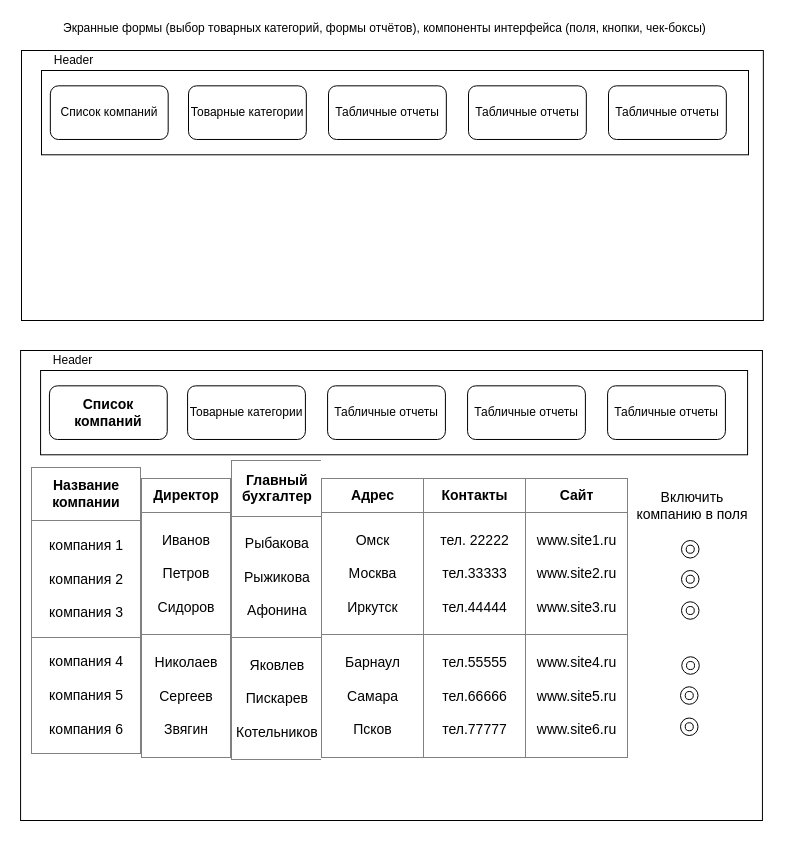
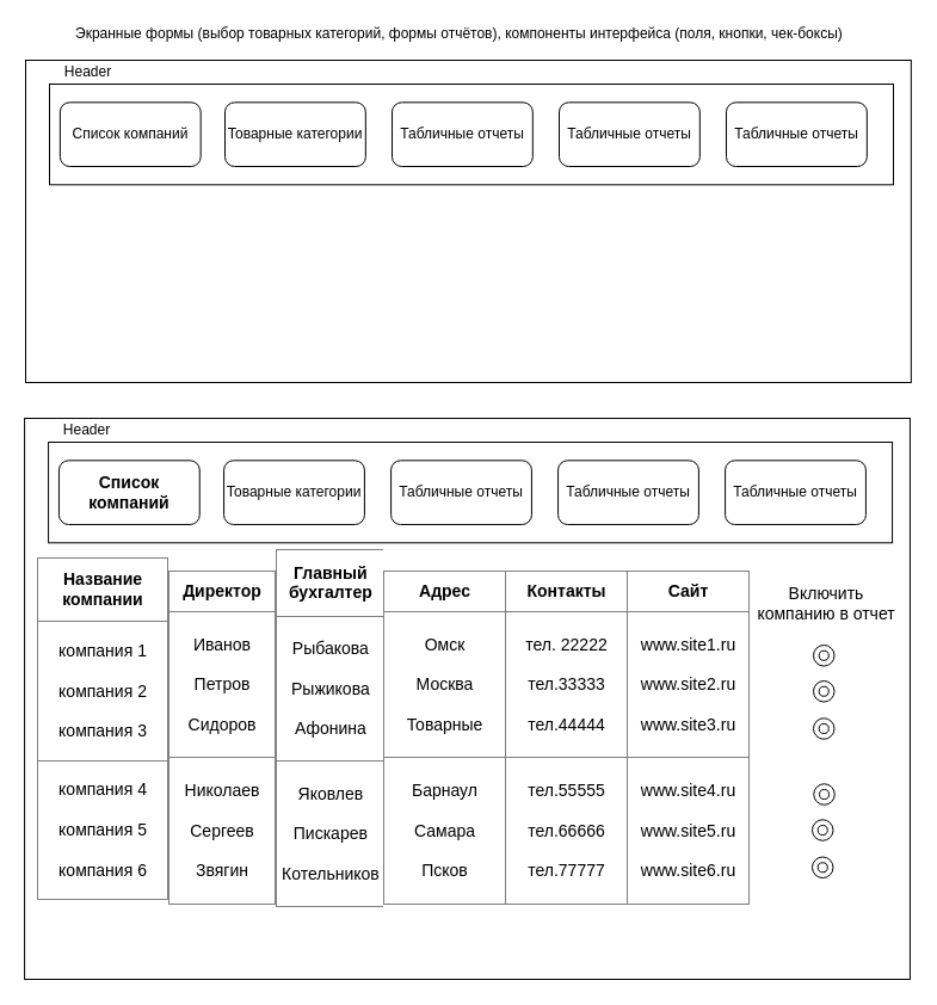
- <mxCell id="31" value="Включить компанию в поля" style="text;html=1;strokeColor=none;fillColor=none;align=center;verticalAlign=middle;whiteSpace=wrap;rounded=0;fontSize=14;" vertex="1" parent="21"><mxGeometry x="601" y="30" width="120" height="30" as="geometry" /></mxCell>
+ <mxCell id="31" value="Включить компанию в отчет" style="text;html=1;strokeColor=none;fillColor=none;align=center;verticalAlign=middle;whiteSpace=wrap;rounded=0;fontSize=14;" vertex="1" parent="21"><mxGeometry x="601" y="30" width="120" height="30" as="geometry" /></mxCell>
- <mxCell id="25" value="&lt;table border=&quot;1&quot; width=&quot;100%&quot; cellpadding=&quot;4&quot; style=&quot;width: 100% ; height: 100% ; border-collapse: collapse&quot;&gt;&lt;tbody&gt;&lt;tr&gt;&lt;th align=&quot;center&quot;&gt;Адрес&lt;/th&gt;&lt;/tr&gt;&lt;tr&gt;&lt;td align=&quot;center&quot;&gt;Омск&lt;br&gt;&lt;br&gt;Москва&lt;br&gt;&lt;br&gt;Иркутск&lt;/td&gt;&lt;/tr&gt;&lt;tr&gt;&lt;td align=&quot;center&quot;&gt;Барнаул&lt;br&gt;&lt;br&gt;Самара&lt;br&gt;&lt;br&gt;Псков&lt;/td&gt;&lt;/tr&gt;&lt;/tbody&gt;&lt;/table&gt;" style="text;html=1;strokeColor=none;fillColor=none;overflow=fill;fontSize=14;" vertex="1" parent="21"><mxGeometry x="290" y="18" width="103" height="280" as="geometry" /></mxCell>
+ <mxCell id="25" value="&lt;table border=&quot;1&quot; width=&quot;100%&quot; cellpadding=&quot;4&quot; style=&quot;width: 100% ; height: 100% ; border-collapse: collapse&quot;&gt;&lt;tbody&gt;&lt;tr&gt;&lt;th align=&quot;center&quot;&gt;Адрес&lt;/th&gt;&lt;/tr&gt;&lt;tr&gt;&lt;td align=&quot;center&quot;&gt;Омск&lt;br&gt;&lt;br&gt;Москва&lt;br&gt;&lt;br&gt;Товарные&lt;/td&gt;&lt;/tr&gt;&lt;tr&gt;&lt;td align=&quot;center&quot;&gt;Барнаул&lt;br&gt;&lt;br&gt;Самара&lt;br&gt;&lt;br&gt;Псков&lt;/td&gt;&lt;/tr&gt;&lt;/tbody&gt;&lt;/table&gt;" style="text;html=1;strokeColor=none;fillColor=none;overflow=fill;fontSize=14;" vertex="1" parent="21"><mxGeometry x="290" y="18" width="103" height="280" as="geometry" /></mxCell>
